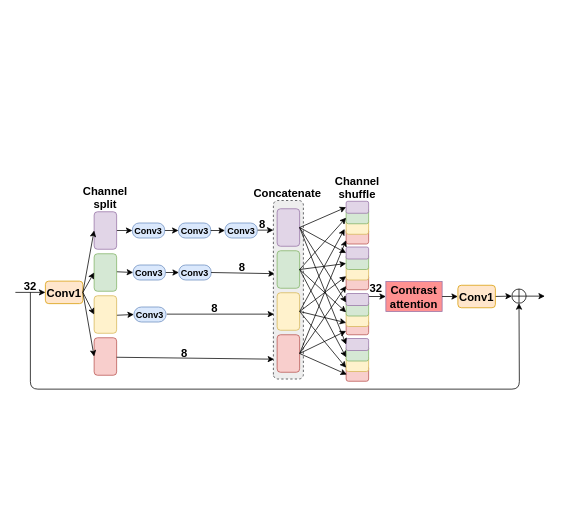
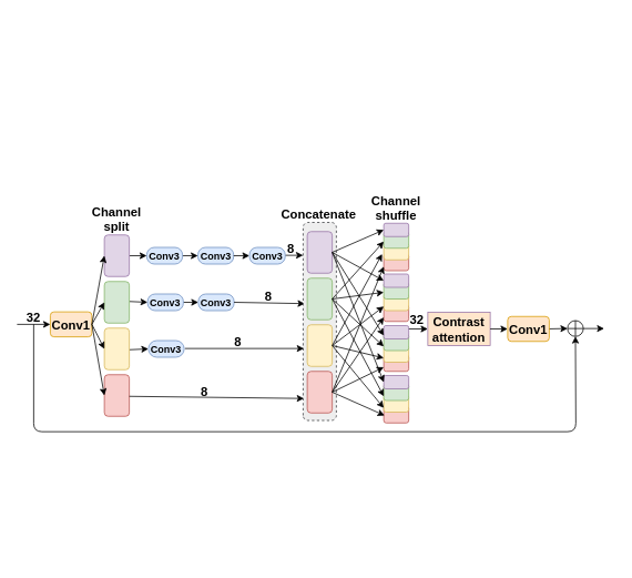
- <mxCell id="22" value="&lt;b&gt;&lt;font style=&quot;font-size: 15px&quot;&gt;Contrast &lt;br&gt;attention&lt;/font&gt;&lt;/b&gt;" style="rounded=0;whiteSpace=wrap;html=1;fillColor=#FF9191;strokeColor=#9673a6;rotation=0;" parent="2" vertex="1"><mxGeometry x="364" y="354" width="75" height="40" as="geometry" /></mxCell>
+ <mxCell id="22" value="&lt;b&gt;&lt;font style=&quot;font-size: 15px&quot;&gt;Contrast &lt;br&gt;attention&lt;/font&gt;&lt;/b&gt;" style="rounded=0;whiteSpace=wrap;html=1;fillColor=#ffe6cc;strokeColor=#9673a6;rotation=0;" parent="2" vertex="1"><mxGeometry x="364" y="354" width="75" height="40" as="geometry" /></mxCell>
